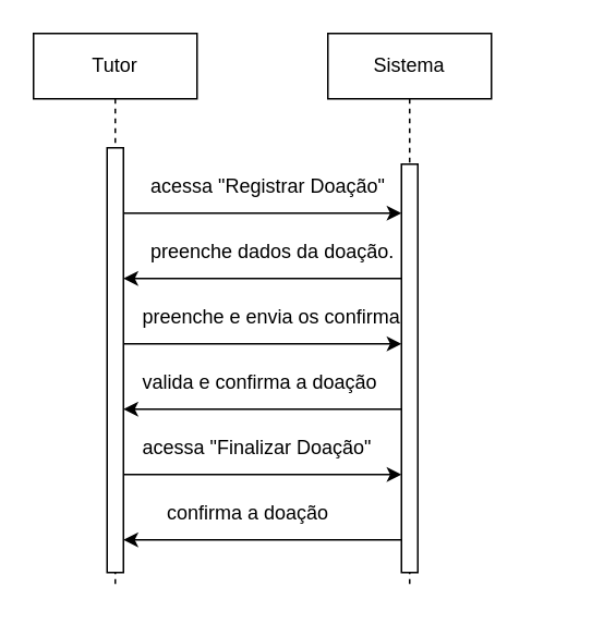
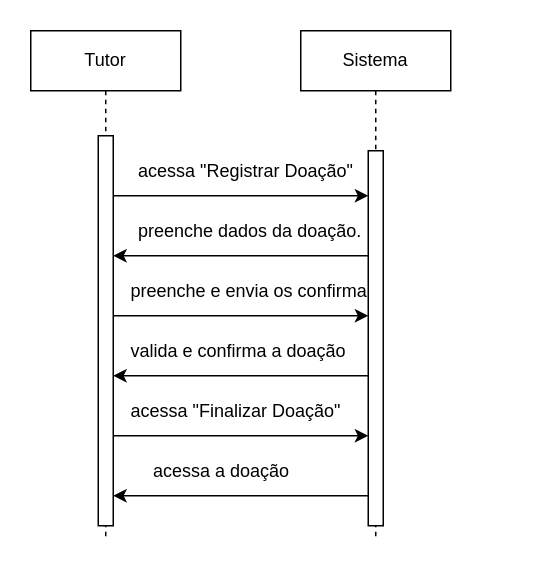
- <mxCell id="17" value="confirma a doação" style="text;whiteSpace=wrap;html=1;" vertex="1" parent="1"><mxGeometry x="100" y="300" width="240" height="40" as="geometry" /></mxCell>
+ <mxCell id="17" value="acessa a doação" style="text;whiteSpace=wrap;html=1;" vertex="1" parent="1"><mxGeometry x="100" y="300" width="240" height="40" as="geometry" /></mxCell>
